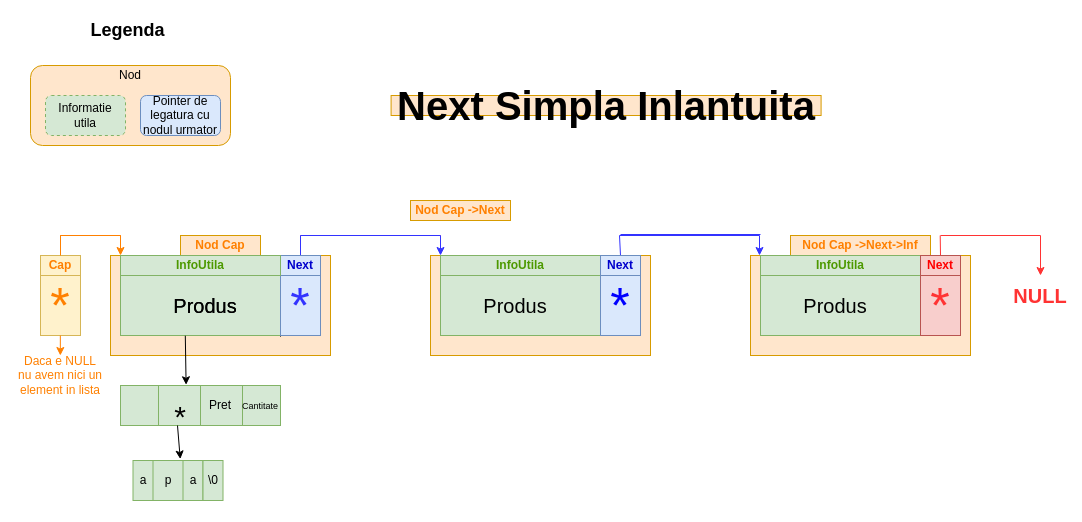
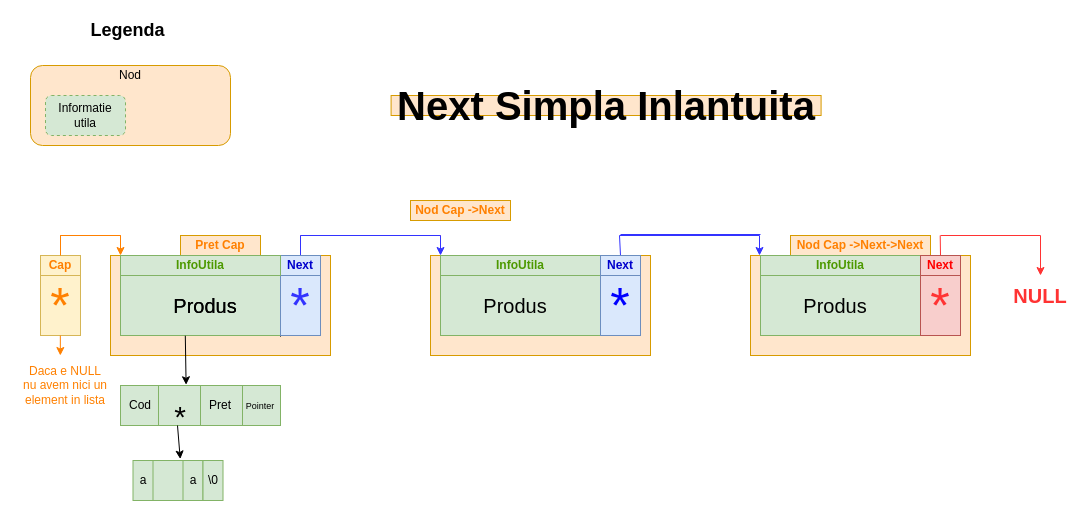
- <mxCell id="39" value="Pointer de legatura cu nodul urmator" style="rounded=1;whiteSpace=wrap;html=1;fillColor=#dae8fc;strokeColor=#6c8ebf;" parent="1" vertex="1"><mxGeometry x="140" y="95" width="80" height="40" as="geometry" /></mxCell>
- <mxCell id="42" value="&lt;font color=&quot;#ff8000&quot;&gt;Nod Cap&lt;/font&gt;" style="text;html=1;strokeColor=#d79b00;fillColor=#ffe6cc;align=center;verticalAlign=middle;whiteSpace=wrap;rounded=0;fontStyle=1" parent="1" vertex="1"><mxGeometry x="180" y="235" width="80" height="20" as="geometry" /></mxCell>
+ <mxCell id="42" value="&lt;font color=&quot;#ff8000&quot;&gt;Pret Cap&lt;/font&gt;" style="text;html=1;strokeColor=#d79b00;fillColor=#ffe6cc;align=center;verticalAlign=middle;whiteSpace=wrap;rounded=0;fontStyle=1" parent="1" vertex="1"><mxGeometry x="180" y="235" width="80" height="20" as="geometry" /></mxCell>
- <mxCell id="47" value="&lt;font color=&quot;#ff8000&quot;&gt;Nod Cap -&amp;gt;Next-&amp;gt;Inf&lt;/font&gt;" style="text;html=1;strokeColor=#d79b00;fillColor=#ffe6cc;align=center;verticalAlign=middle;whiteSpace=wrap;rounded=0;fontStyle=1" parent="1" vertex="1"><mxGeometry x="790" y="235" width="140" height="20" as="geometry" /></mxCell>
+ <mxCell id="47" value="&lt;font color=&quot;#ff8000&quot;&gt;Nod Cap -&amp;gt;Next-&amp;gt;Next&lt;/font&gt;" style="text;html=1;strokeColor=#d79b00;fillColor=#ffe6cc;align=center;verticalAlign=middle;whiteSpace=wrap;rounded=0;fontStyle=1" parent="1" vertex="1"><mxGeometry x="790" y="235" width="140" height="20" as="geometry" /></mxCell>
- <mxCell id="53" value="&lt;font color=&quot;#ff8000&quot;&gt;Daca e NULL nu avem nici un element in lista&lt;/font&gt;" style="text;html=1;strokeColor=none;fillColor=none;align=center;verticalAlign=middle;whiteSpace=wrap;rounded=0;" parent="1" vertex="1"><mxGeometry x="15" y="365" width="90" height="20" as="geometry" /></mxCell>
+ <mxCell id="53" value="&lt;font color=&quot;#ff8000&quot;&gt;Daca e NULL nu avem nici un element in lista&lt;/font&gt;" style="text;html=1;strokeColor=none;fillColor=none;align=center;verticalAlign=middle;whiteSpace=wrap;rounded=0;" parent="1" vertex="1"><mxGeometry x="20" y="375" width="90" height="20" as="geometry" /></mxCell>
+ <mxCell id="13" value="Cod" style="text;html=1;strokeColor=none;fillColor=none;align=center;verticalAlign=middle;whiteSpace=wrap;rounded=0;" parent="1" vertex="1"><mxGeometry x="125" y="395" width="30" height="20" as="geometry" /></mxCell>
- <mxCell id="16" value="&lt;font style=&quot;font-size: 9px&quot;&gt;Cantitate&lt;/font&gt;" style="text;html=1;strokeColor=none;fillColor=none;align=center;verticalAlign=middle;whiteSpace=wrap;rounded=0;" parent="1" vertex="1"><mxGeometry x="240" y="395" width="40" height="20" as="geometry" /></mxCell>
+ <mxCell id="16" value="&lt;font style=&quot;font-size: 9px&quot;&gt;Pointer&lt;/font&gt;" style="text;html=1;strokeColor=none;fillColor=none;align=center;verticalAlign=middle;whiteSpace=wrap;rounded=0;" parent="1" vertex="1"><mxGeometry x="240" y="395" width="40" height="20" as="geometry" /></mxCell>
- <mxCell id="21" value="p" style="text;html=1;strokeColor=none;fillColor=none;align=center;verticalAlign=middle;whiteSpace=wrap;rounded=0;" parent="1" vertex="1"><mxGeometry x="157.5" y="470" width="20" height="20" as="geometry" /></mxCell>
